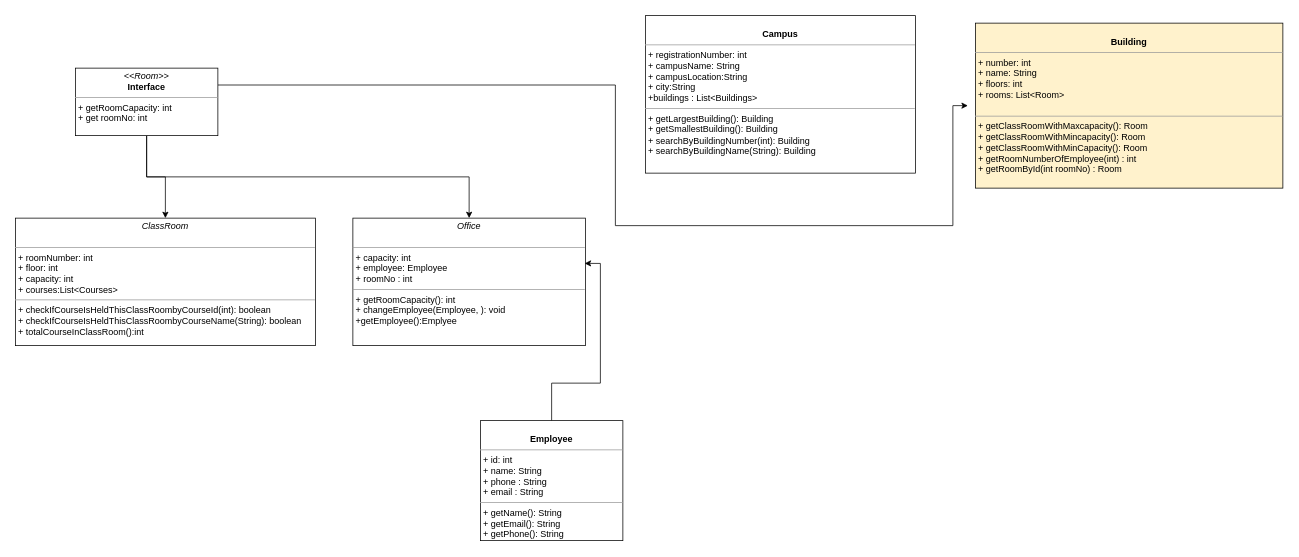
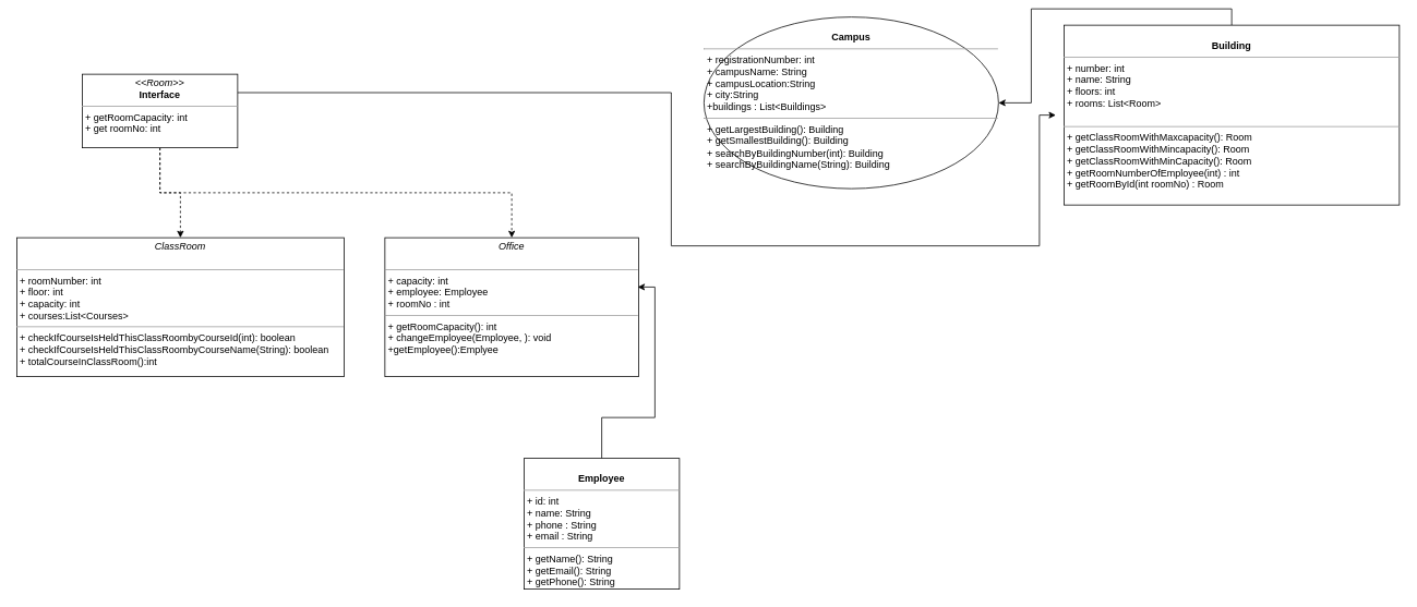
+ <mxCell id="9" style="edgeStyle=orthogonalEdgeStyle;rounded=0;orthogonalLoop=1;jettySize=auto;html=1;exitX=0.5;exitY=0;exitDx=0;exitDy=0;entryX=1;entryY=0.5;entryDx=0;entryDy=0;" edge="1" parent="1" source="10" target="8"><mxGeometry relative="1" as="geometry" /></mxCell>
- <mxCell id="8" value="&lt;p style=&quot;margin:0px;margin-top:4px;text-align:center;&quot;&gt;&lt;br&gt;&lt;b&gt;Campus&lt;/b&gt;&lt;/p&gt;&lt;hr size=&quot;1&quot;&gt;&lt;p style=&quot;margin:0px;margin-left:4px;&quot;&gt;+ registrationNumber: int&lt;br&gt;+ campusName: String&lt;/p&gt;&lt;p style=&quot;margin:0px;margin-left:4px;&quot;&gt;+ campusLocation:String&lt;/p&gt;&lt;p style=&quot;margin:0px;margin-left:4px;&quot;&gt;+ city:String&lt;/p&gt;&lt;p style=&quot;margin:0px;margin-left:4px;&quot;&gt;+buildings : List&amp;lt;Buildings&amp;gt;&lt;/p&gt;&lt;hr size=&quot;1&quot;&gt;&lt;p style=&quot;margin:0px;margin-left:4px;&quot;&gt;+ getLargestBuilding(): Building&lt;/p&gt;&lt;p style=&quot;margin:0px;margin-left:4px;&quot;&gt;+ getSmallestBuilding(): Building&lt;br&gt;+ searchByBuildingNumber(int): Building&lt;/p&gt;&lt;p style=&quot;margin:0px;margin-left:4px;&quot;&gt;+ searchByBuildingName(String): Building&lt;br&gt;&lt;/p&gt;" style="verticalAlign=top;align=left;overflow=fill;fontSize=12;fontFamily=Helvetica;html=1;" parent="1" vertex="1"><mxGeometry x="860" y="20" width="360" height="210" as="geometry" /></mxCell>
+ <mxCell id="8" value="&lt;p style=&quot;margin:0px;margin-top:4px;text-align:center;&quot;&gt;&lt;br&gt;&lt;b&gt;Campus&lt;/b&gt;&lt;/p&gt;&lt;hr size=&quot;1&quot;&gt;&lt;p style=&quot;margin:0px;margin-left:4px;&quot;&gt;+ registrationNumber: int&lt;br&gt;+ campusName: String&lt;/p&gt;&lt;p style=&quot;margin:0px;margin-left:4px;&quot;&gt;+ campusLocation:String&lt;/p&gt;&lt;p style=&quot;margin:0px;margin-left:4px;&quot;&gt;+ city:String&lt;/p&gt;&lt;p style=&quot;margin:0px;margin-left:4px;&quot;&gt;+buildings : List&amp;lt;Buildings&amp;gt;&lt;/p&gt;&lt;hr size=&quot;1&quot;&gt;&lt;p style=&quot;margin:0px;margin-left:4px;&quot;&gt;+ getLargestBuilding(): Building&lt;/p&gt;&lt;p style=&quot;margin:0px;margin-left:4px;&quot;&gt;+ getSmallestBuilding(): Building&lt;br&gt;+ searchByBuildingNumber(int): Building&lt;/p&gt;&lt;p style=&quot;margin:0px;margin-left:4px;&quot;&gt;+ searchByBuildingName(String): Building&lt;br&gt;&lt;/p&gt;" style="ellipse;verticalAlign=top;align=left;overflow=fill;fontSize=12;fontFamily=Helvetica;html=1;" parent="1" vertex="1"><mxGeometry x="860" y="20" width="360" height="210" as="geometry" /></mxCell>
- <mxCell id="10" value="&lt;p style=&quot;margin:0px;margin-top:4px;text-align:center;&quot;&gt;&lt;br&gt;&lt;b&gt;Building&lt;/b&gt;&lt;/p&gt;&lt;hr size=&quot;1&quot;&gt;&lt;p style=&quot;margin:0px;margin-left:4px;&quot;&gt;+ number: int&lt;br&gt;+ name: String&lt;/p&gt;&lt;p style=&quot;margin:0px;margin-left:4px;&quot;&gt;+ floors: int&lt;br&gt;+ rooms: List&amp;lt;Room&amp;gt;&lt;br&gt;&lt;/p&gt;&lt;p style=&quot;margin:0px;margin-left:4px;&quot;&gt;&lt;br&gt;&lt;/p&gt;&lt;hr size=&quot;1&quot;&gt;&lt;p style=&quot;margin:0px;margin-left:4px;&quot;&gt;+ getClassRoomWithMaxcapacity(): Room&lt;/p&gt;&lt;p style=&quot;margin:0px;margin-left:4px;&quot;&gt;+ getClassRoomWithMincapacity(): Room&lt;br&gt;+ getClassRoomWithMinCapacity(): Room&lt;/p&gt;&lt;p style=&quot;margin:0px;margin-left:4px;&quot;&gt;+ getRoomNumberOfEmployee(int) : int&lt;/p&gt;&lt;p style=&quot;margin:0px;margin-left:4px;&quot;&gt;+ getRoomById(int roomNo) : Room&lt;/p&gt;" style="verticalAlign=top;align=left;overflow=fill;fontSize=12;fontFamily=Helvetica;html=1;fillColor=#fff2cc;" parent="1" vertex="1"><mxGeometry x="1300" y="30" width="410" height="220" as="geometry" /></mxCell>
+ <mxCell id="10" value="&lt;p style=&quot;margin:0px;margin-top:4px;text-align:center;&quot;&gt;&lt;br&gt;&lt;b&gt;Building&lt;/b&gt;&lt;/p&gt;&lt;hr size=&quot;1&quot;&gt;&lt;p style=&quot;margin:0px;margin-left:4px;&quot;&gt;+ number: int&lt;br&gt;+ name: String&lt;/p&gt;&lt;p style=&quot;margin:0px;margin-left:4px;&quot;&gt;+ floors: int&lt;br&gt;+ rooms: List&amp;lt;Room&amp;gt;&lt;br&gt;&lt;/p&gt;&lt;p style=&quot;margin:0px;margin-left:4px;&quot;&gt;&lt;br&gt;&lt;/p&gt;&lt;hr size=&quot;1&quot;&gt;&lt;p style=&quot;margin:0px;margin-left:4px;&quot;&gt;+ getClassRoomWithMaxcapacity(): Room&lt;/p&gt;&lt;p style=&quot;margin:0px;margin-left:4px;&quot;&gt;+ getClassRoomWithMincapacity(): Room&lt;br&gt;+ getClassRoomWithMinCapacity(): Room&lt;/p&gt;&lt;p style=&quot;margin:0px;margin-left:4px;&quot;&gt;+ getRoomNumberOfEmployee(int) : int&lt;/p&gt;&lt;p style=&quot;margin:0px;margin-left:4px;&quot;&gt;+ getRoomById(int roomNo) : Room&lt;/p&gt;" style="verticalAlign=top;align=left;overflow=fill;fontSize=12;fontFamily=Helvetica;html=1;" parent="1" vertex="1"><mxGeometry x="1300" y="30" width="410" height="220" as="geometry" /></mxCell>
- <mxCell id="3" style="edgeStyle=orthogonalEdgeStyle;rounded=0;orthogonalLoop=1;jettySize=auto;html=1;exitX=0.5;exitY=1;exitDx=0;exitDy=0;entryX=0.5;entryY=0;entryDx=0;entryDy=0;" parent="1" source="5" target="7" edge="1"><mxGeometry relative="1" as="geometry" /></mxCell>
+ <mxCell id="3" style="edgeStyle=orthogonalEdgeStyle;rounded=0;orthogonalLoop=1;jettySize=auto;html=1;exitX=0.5;exitY=1;exitDx=0;exitDy=0;entryX=0.5;entryY=0;entryDx=0;entryDy=0;dashed=1;" parent="1" source="5" target="7" edge="1"><mxGeometry relative="1" as="geometry" /></mxCell>
- <mxCell id="2" style="edgeStyle=orthogonalEdgeStyle;rounded=0;orthogonalLoop=1;jettySize=auto;html=1;exitX=0.5;exitY=1;exitDx=0;exitDy=0;" parent="1" source="5" target="6" edge="1"><mxGeometry relative="1" as="geometry" /></mxCell>
+ <mxCell id="2" style="edgeStyle=orthogonalEdgeStyle;rounded=0;orthogonalLoop=1;jettySize=auto;html=1;exitX=0.5;exitY=1;exitDx=0;exitDy=0;dashed=1;" parent="1" source="5" target="6" edge="1"><mxGeometry relative="1" as="geometry" /></mxCell>
